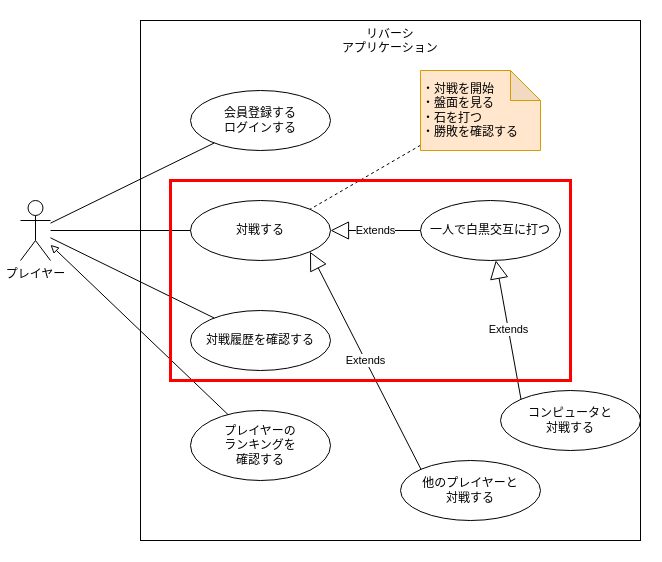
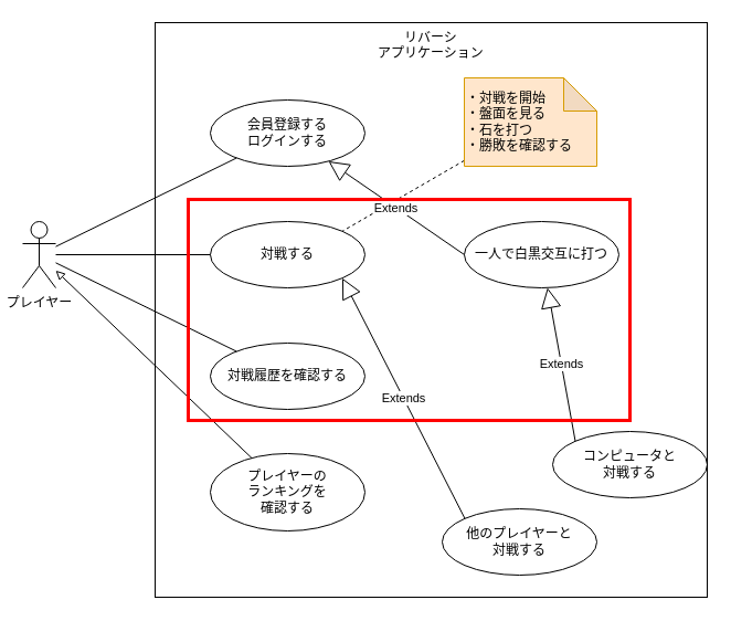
- <mxCell id="15" value="Extends" style="endArrow=block;endSize=16;endFill=0;html=1;entryX=1;entryY=0.5;entryDx=0;entryDy=0;exitX=0;exitY=0.5;exitDx=0;exitDy=0;" edge="1" parent="1" source="12" target="5"><mxGeometry width="160" relative="1" as="geometry"><mxPoint x="300" y="340" as="sourcePoint" /><mxPoint x="460" y="340" as="targetPoint" /></mxGeometry></mxCell>
+ <mxCell id="15" value="Extends" style="endArrow=block;endSize=16;endFill=0;html=1;exitX=0;exitY=0.5;exitDx=0;exitDy=0;" edge="1" parent="1" source="12" target="9"><mxGeometry width="160" relative="1" as="geometry"><mxPoint x="300" y="340" as="sourcePoint" /><mxPoint x="460" y="340" as="targetPoint" /></mxGeometry></mxCell>
